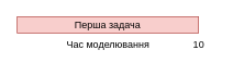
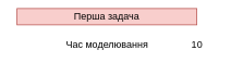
- <mxCell id="2" value="Перша задача" style="rounded=0;whiteSpace=wrap;html=1;fillColor=#f8cecc;strokeColor=#b85450;" vertex="1" parent="1"><mxGeometry x="20" y="20" width="220" height="20" as="geometry" /></mxCell>
+ <mxCell id="2" value="Перша задача" style="rounded=0;whiteSpace=wrap;html=1;fillColor=#f8cecc;strokeColor=#b85450;" vertex="1" parent="1"><mxGeometry x="20" y="10" width="220" height="20" as="geometry" /></mxCell>
